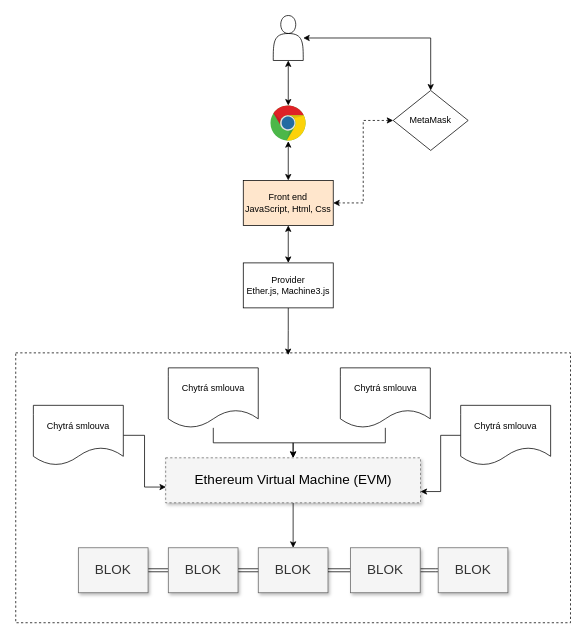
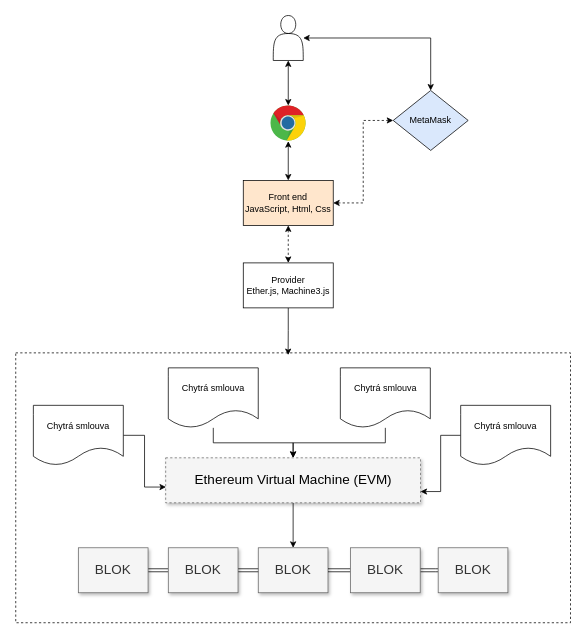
- <mxCell id="31" value="MetaMask" style="rhombus;whiteSpace=wrap;html=1;" vertex="1" parent="1"><mxGeometry x="524" y="120" width="100" height="80" as="geometry" /></mxCell>
+ <mxCell id="31" value="MetaMask" style="rhombus;whiteSpace=wrap;html=1;fillColor=#dae8fc;" vertex="1" parent="1"><mxGeometry x="524" y="120" width="100" height="80" as="geometry" /></mxCell>
- <mxCell id="26" style="edgeStyle=orthogonalEdgeStyle;rounded=0;orthogonalLoop=1;jettySize=auto;html=1;startArrow=classic;startFill=1;" edge="1" parent="1" source="27" target="29"><mxGeometry relative="1" as="geometry" /></mxCell>
+ <mxCell id="26" style="edgeStyle=orthogonalEdgeStyle;rounded=0;orthogonalLoop=1;jettySize=auto;html=1;startArrow=classic;startFill=1;dashed=1;" edge="1" parent="1" source="27" target="29"><mxGeometry relative="1" as="geometry" /></mxCell>
